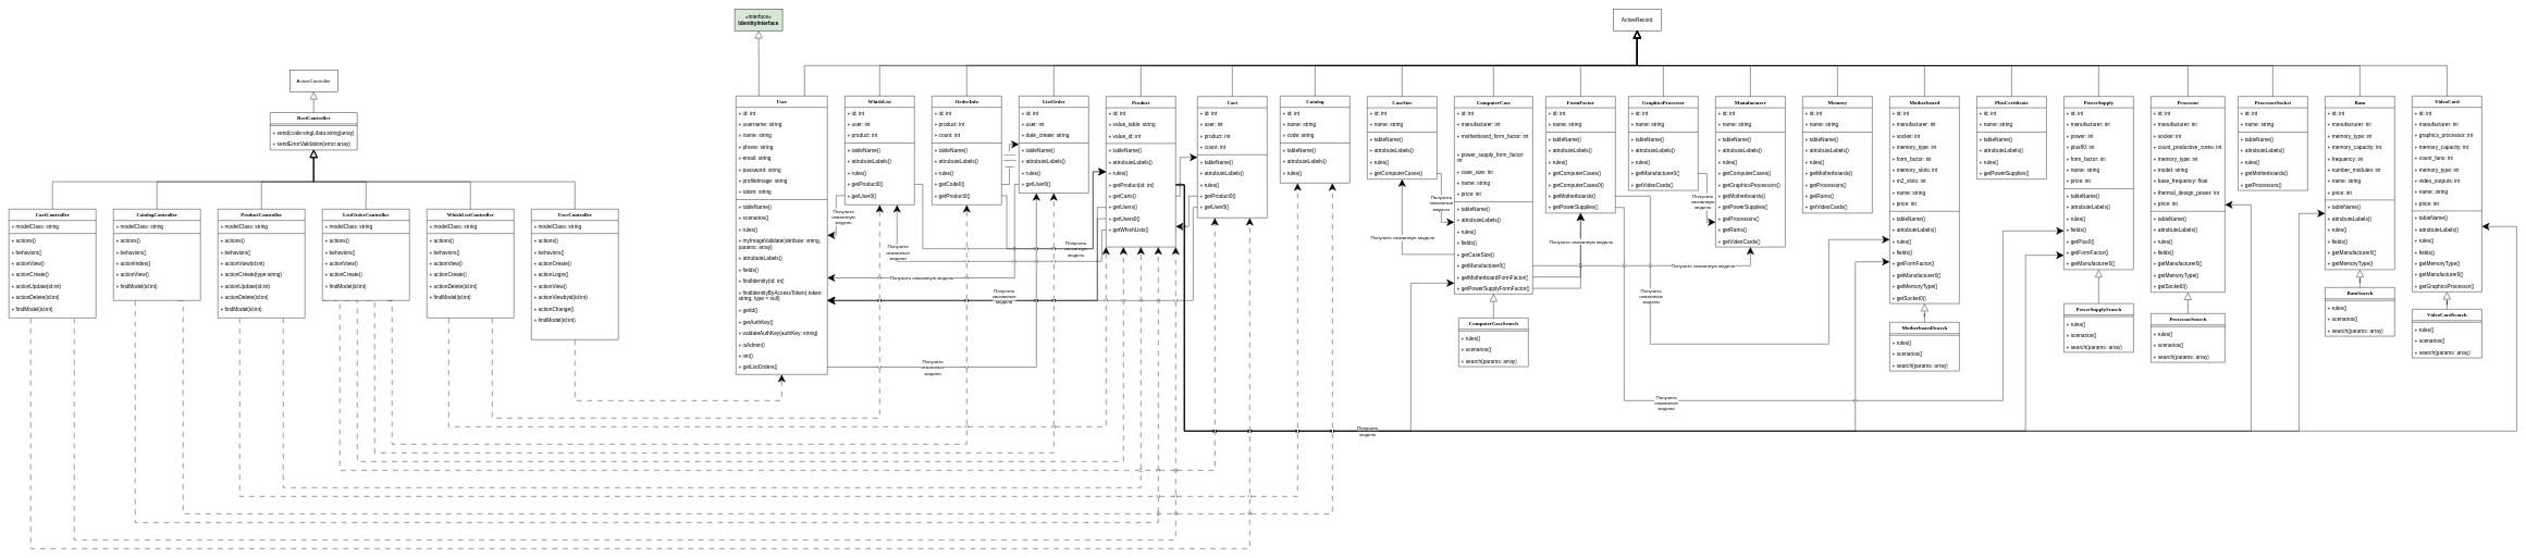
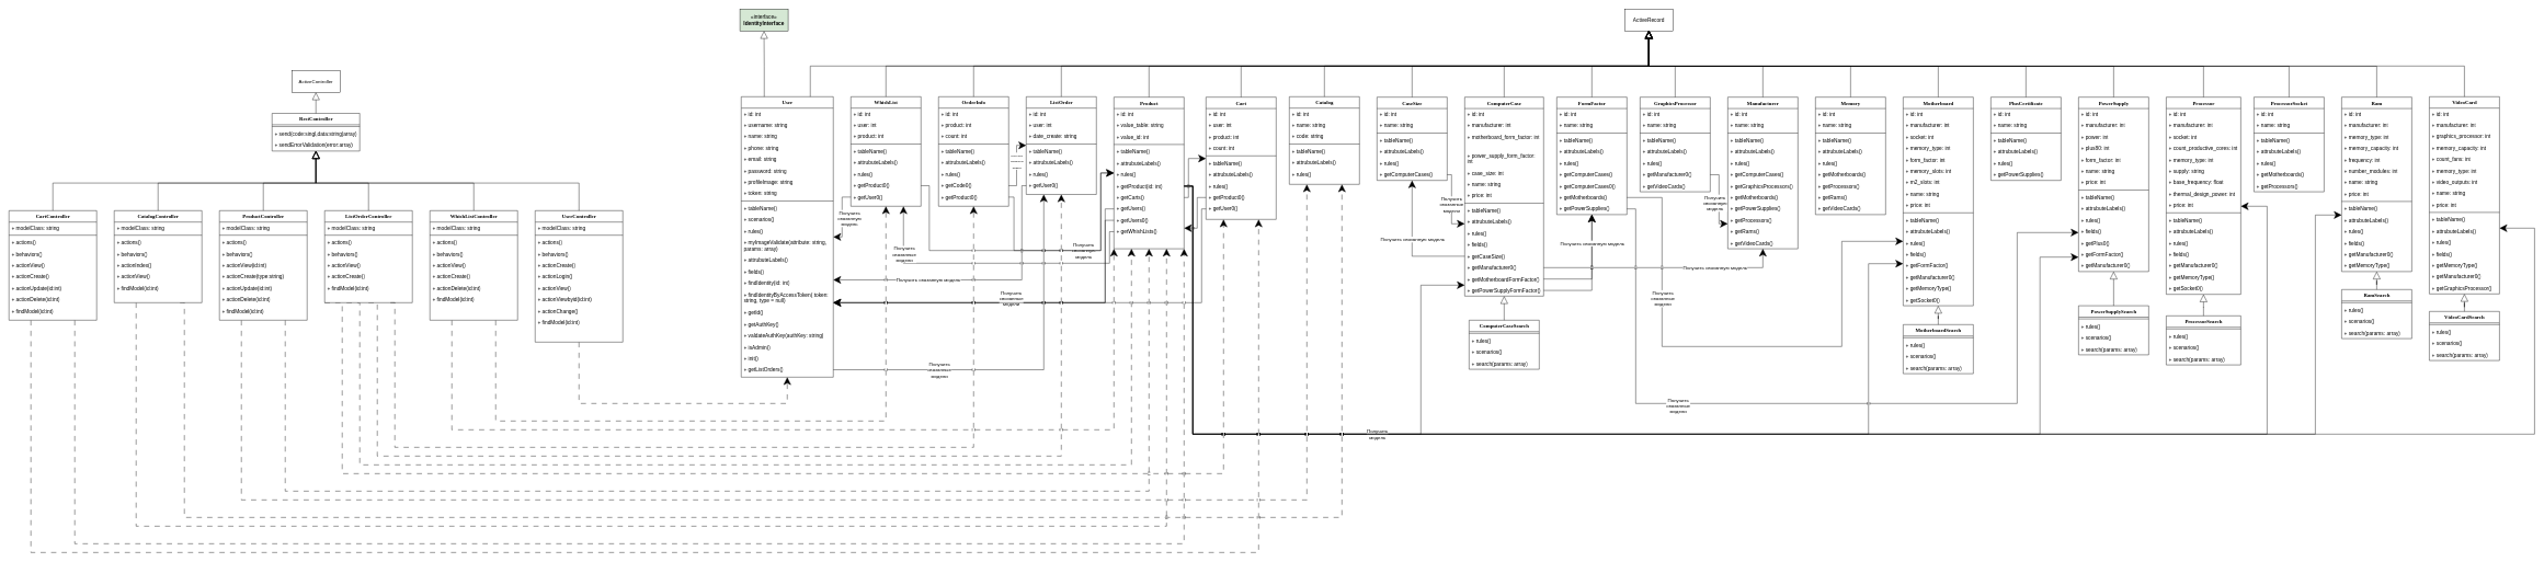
- <mxCell id="244" value="+ model: string" style="text;html=1;strokeColor=none;fillColor=none;align=left;verticalAlign=top;spacingLeft=4;spacingRight=4;whiteSpace=wrap;overflow=hidden;rotatable=0;points=[[0,0.5],[1,0.5]];portConstraint=eastwest;" parent="238" vertex="1"><mxGeometry y="156" width="170" height="26" as="geometry" /></mxCell>
+ <mxCell id="244" value="+ supply: string" style="text;html=1;strokeColor=none;fillColor=none;align=left;verticalAlign=top;spacingLeft=4;spacingRight=4;whiteSpace=wrap;overflow=hidden;rotatable=0;points=[[0,0.5],[1,0.5]];portConstraint=eastwest;" parent="238" vertex="1"><mxGeometry y="156" width="170" height="26" as="geometry" /></mxCell>
